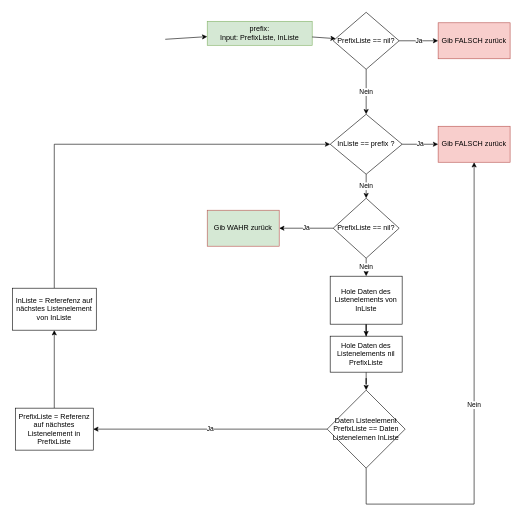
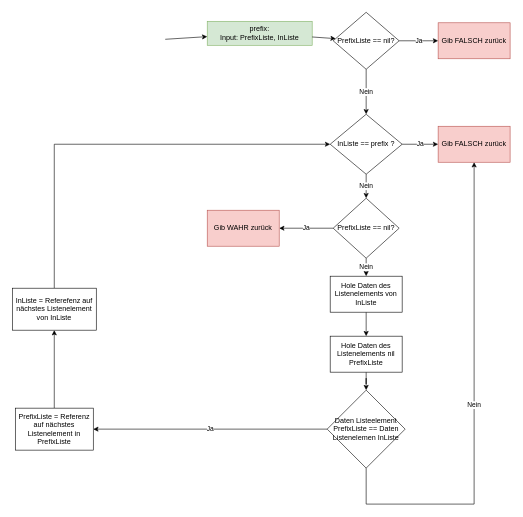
- <mxCell id="27" value="Gib WAHR zurück" style="rounded=0;whiteSpace=wrap;html=1;fillColor=#d5e8d4;strokeColor=#b85450;" parent="1" vertex="1"><mxGeometry x="345" y="350" width="120" height="60" as="geometry" /></mxCell>
+ <mxCell id="27" value="Gib WAHR zurück" style="rounded=0;whiteSpace=wrap;html=1;fillColor=#f8cecc;strokeColor=#b85450;" parent="1" vertex="1"><mxGeometry x="345" y="350" width="120" height="60" as="geometry" /></mxCell>
- <mxCell id="16" value="Hole Daten des Listenelements von InListe" style="rounded=0;whiteSpace=wrap;html=1;" parent="1" vertex="1"><mxGeometry x="550" y="460" width="120" height="80" as="geometry" /></mxCell>
+ <mxCell id="16" value="Hole Daten des Listenelements von InListe" style="rounded=0;whiteSpace=wrap;html=1;" parent="1" vertex="1"><mxGeometry x="550" y="460" width="120" height="60" as="geometry" /></mxCell>
